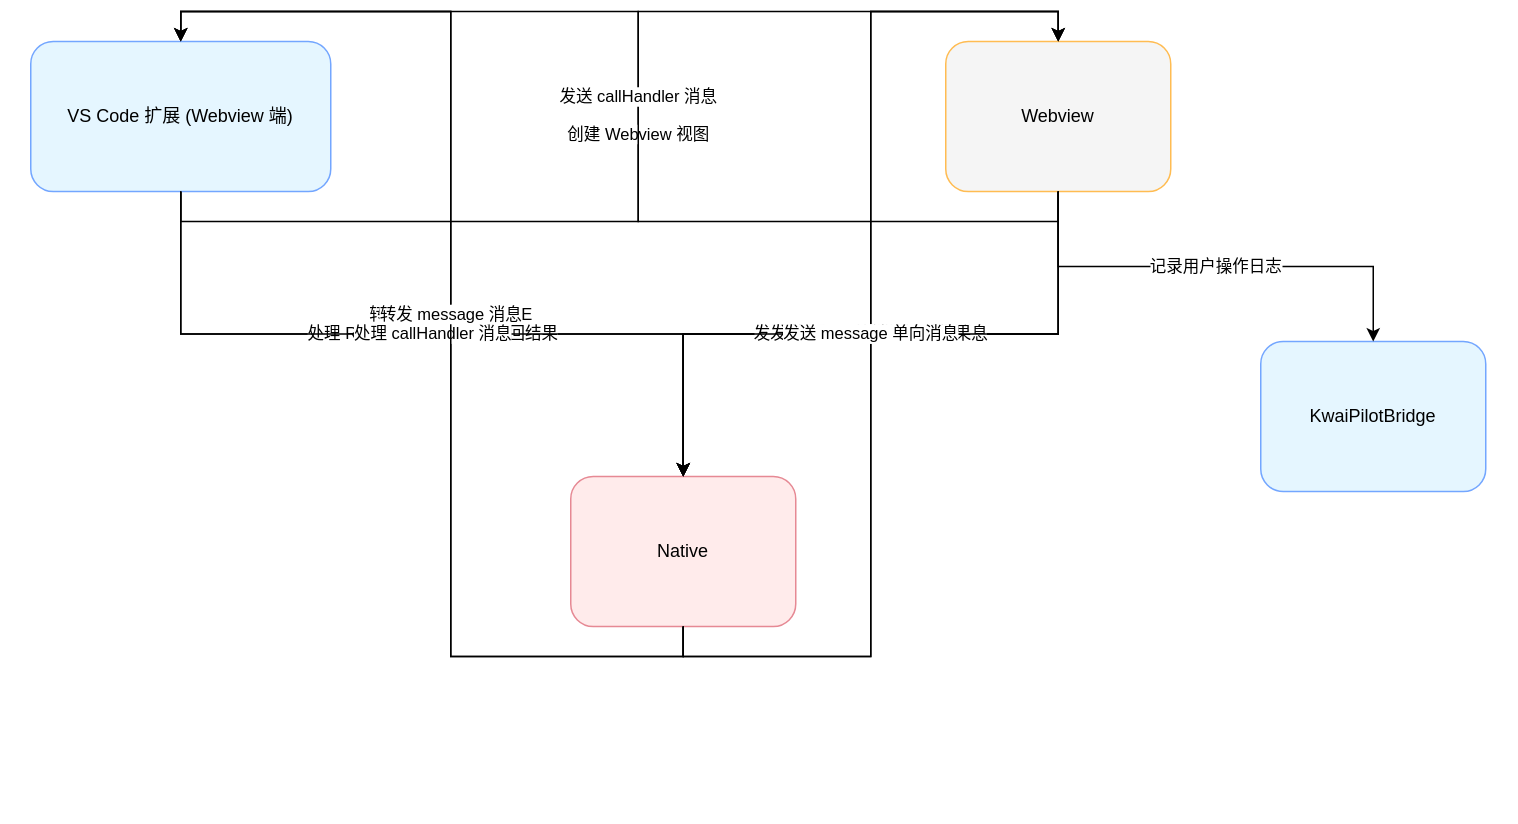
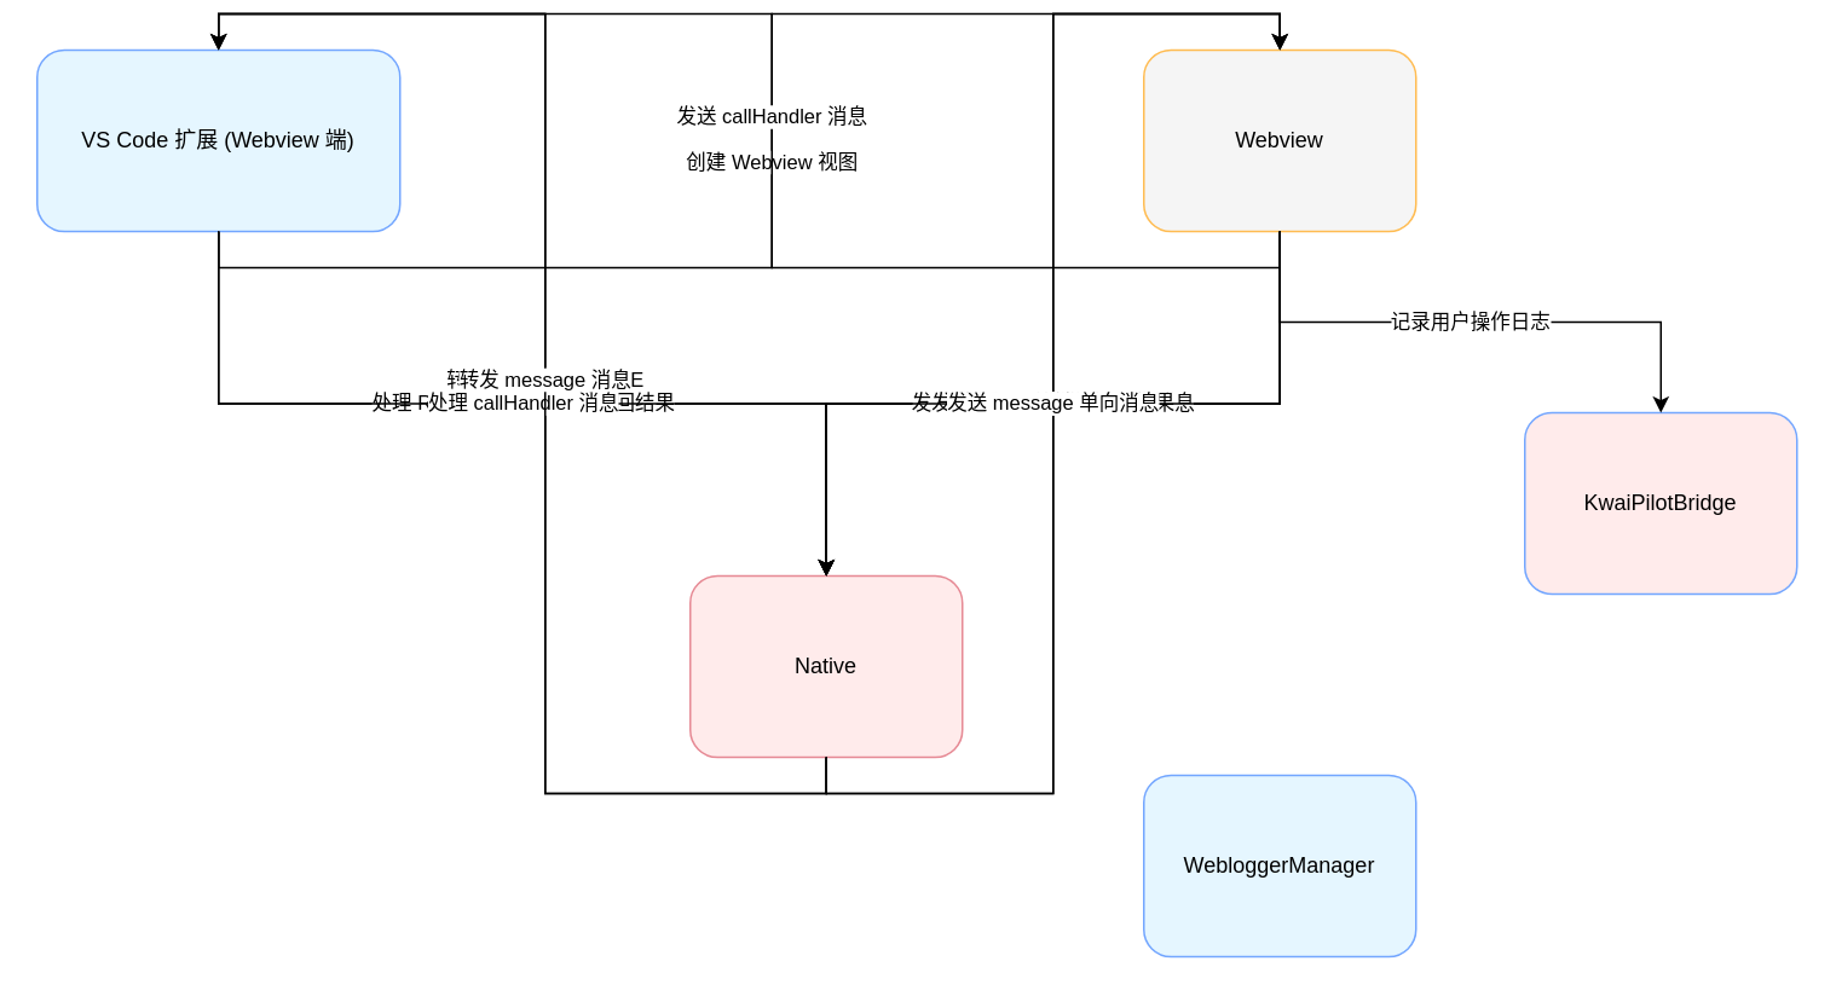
- <mxCell id="5" value="KwaiPilotBridge" style="rounded=1;whiteSpace=wrap;html=1;fillColor=#E5F6FF;strokeColor=#73A6FF;" parent="1" vertex="1"><mxGeometry x="840" y="220" width="150" height="100" as="geometry" /></mxCell>
+ <mxCell id="5" value="KwaiPilotBridge" style="rounded=1;whiteSpace=wrap;html=1;fillColor=#ffebeb;strokeColor=#73A6FF;" parent="1" vertex="1"><mxGeometry x="840" y="220" width="150" height="100" as="geometry" /></mxCell>
+ <mxCell id="6" value="WebloggerManager" style="rounded=1;whiteSpace=wrap;html=1;fillColor=#E5F6FF;strokeColor=#73A6FF;" parent="1" vertex="1"><mxGeometry x="630" y="420" width="150" height="100" as="geometry" /></mxCell>
